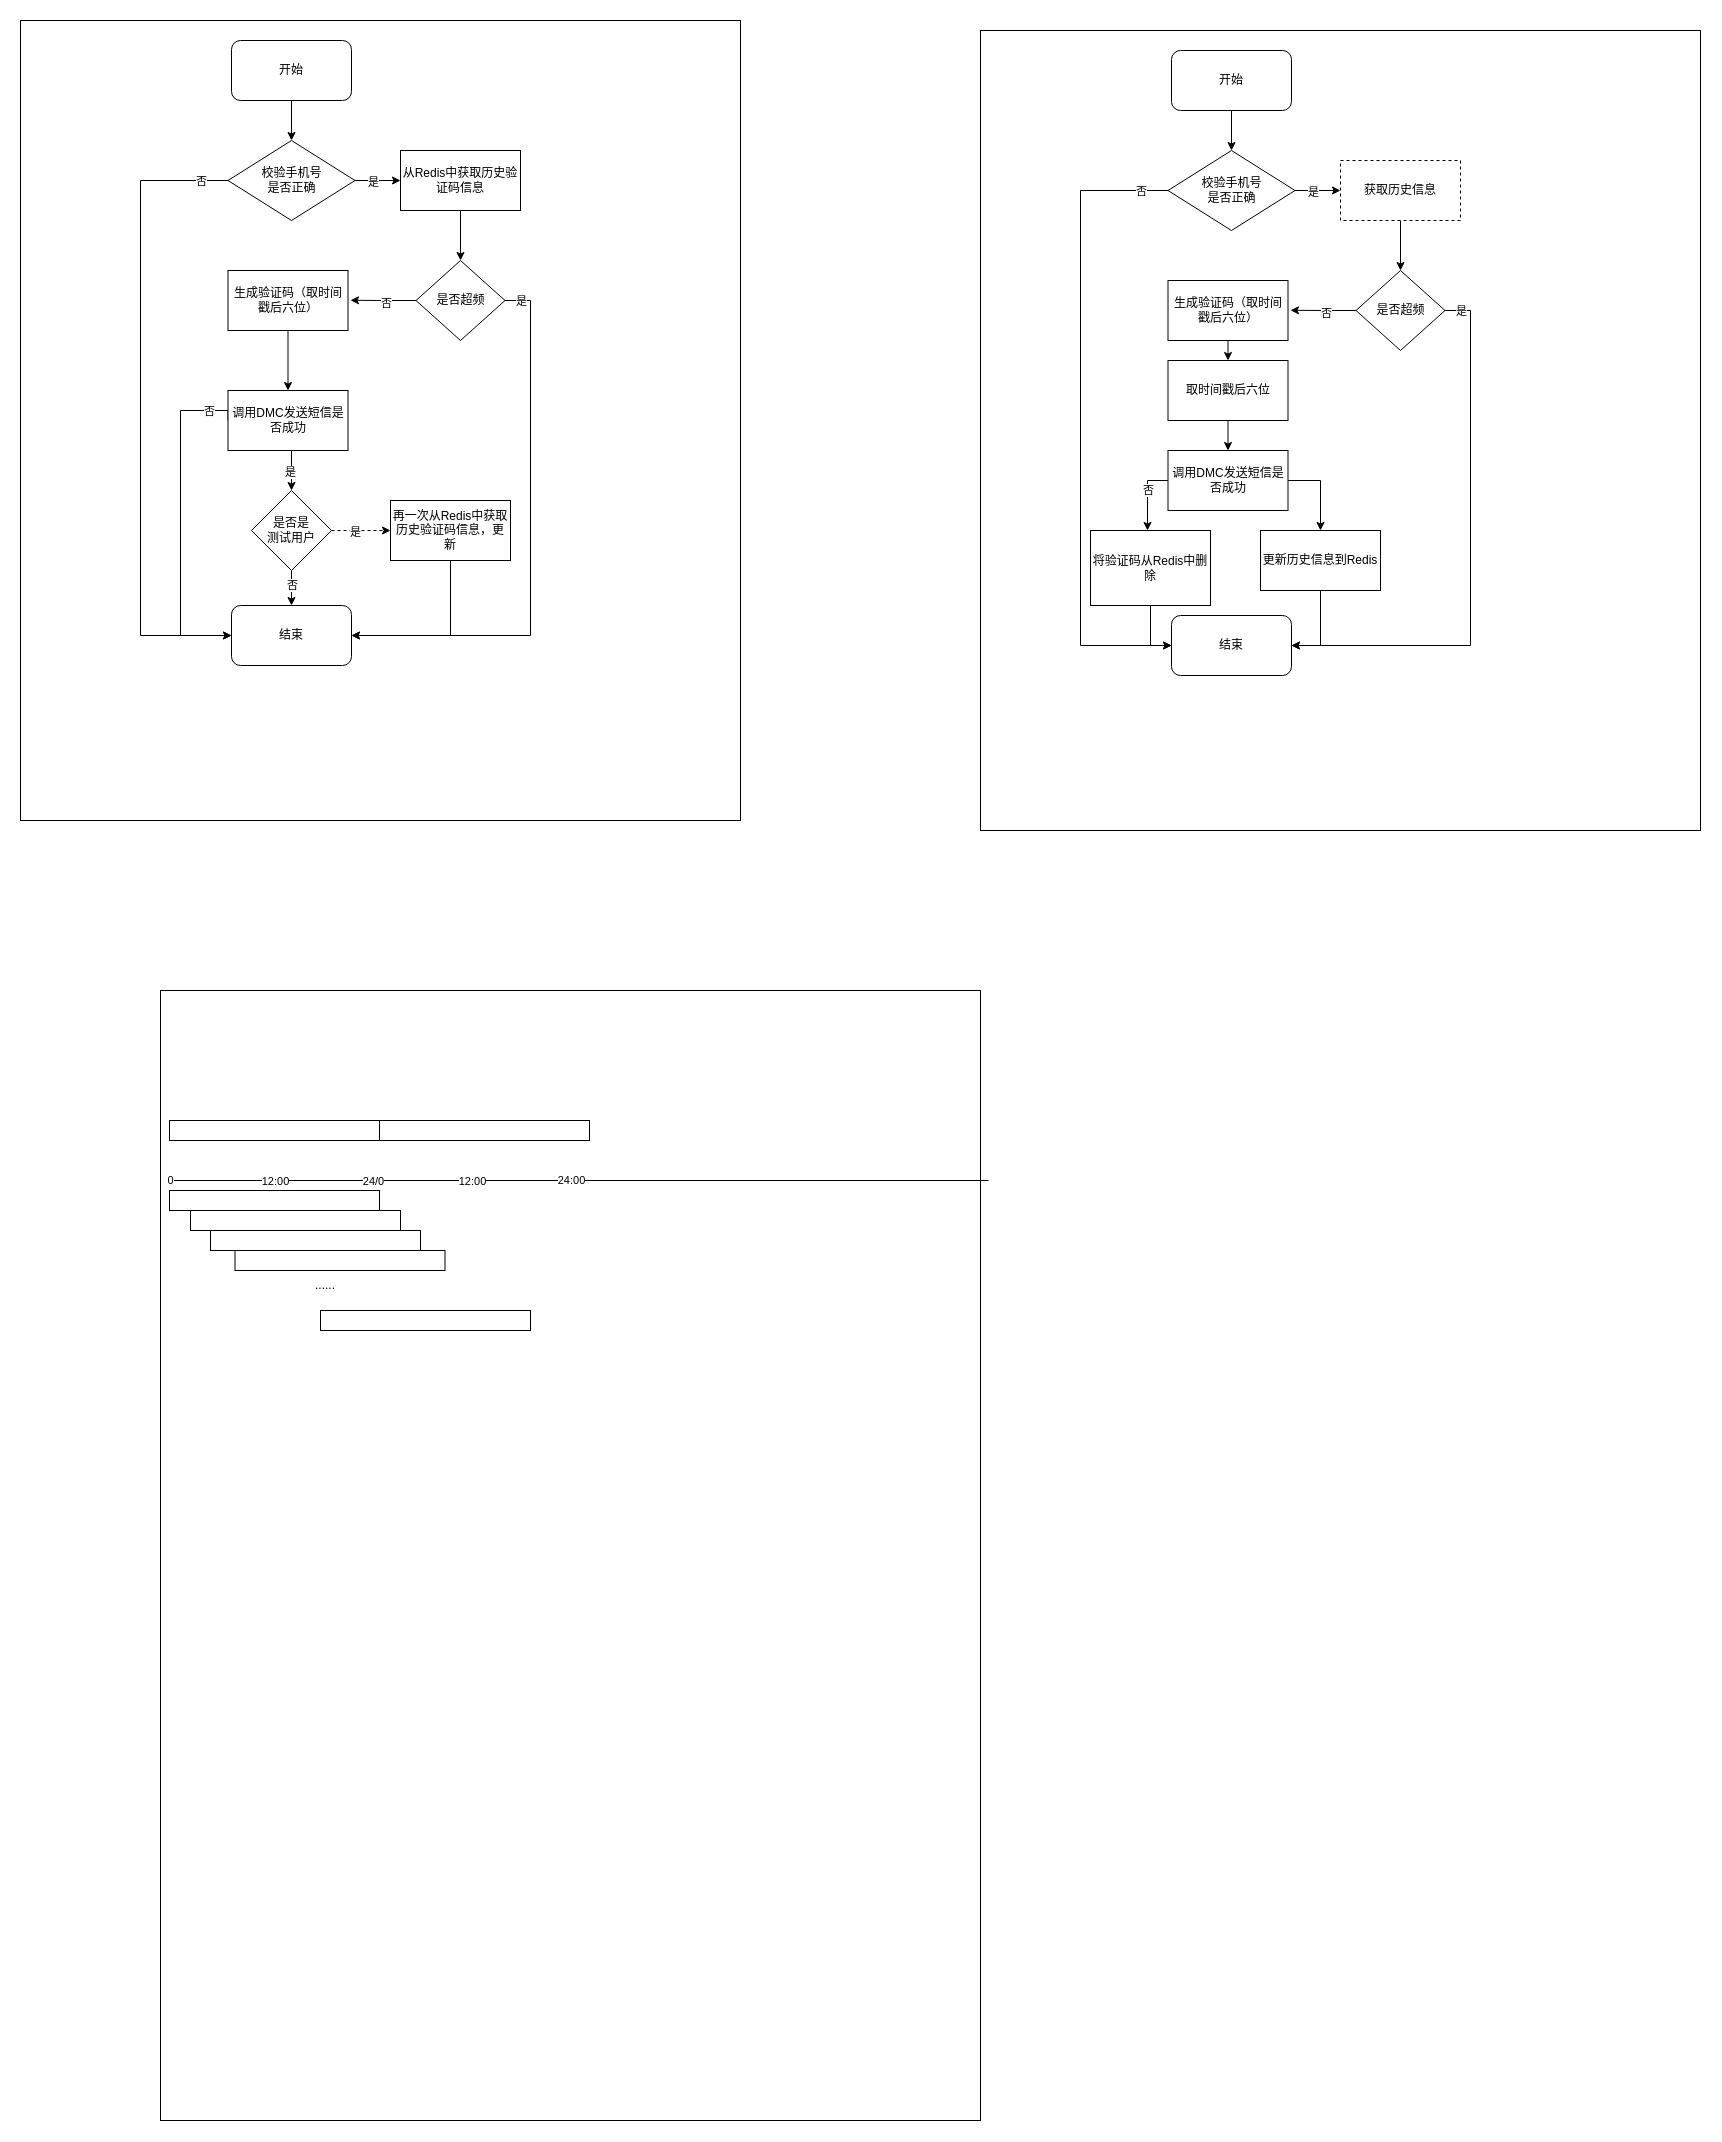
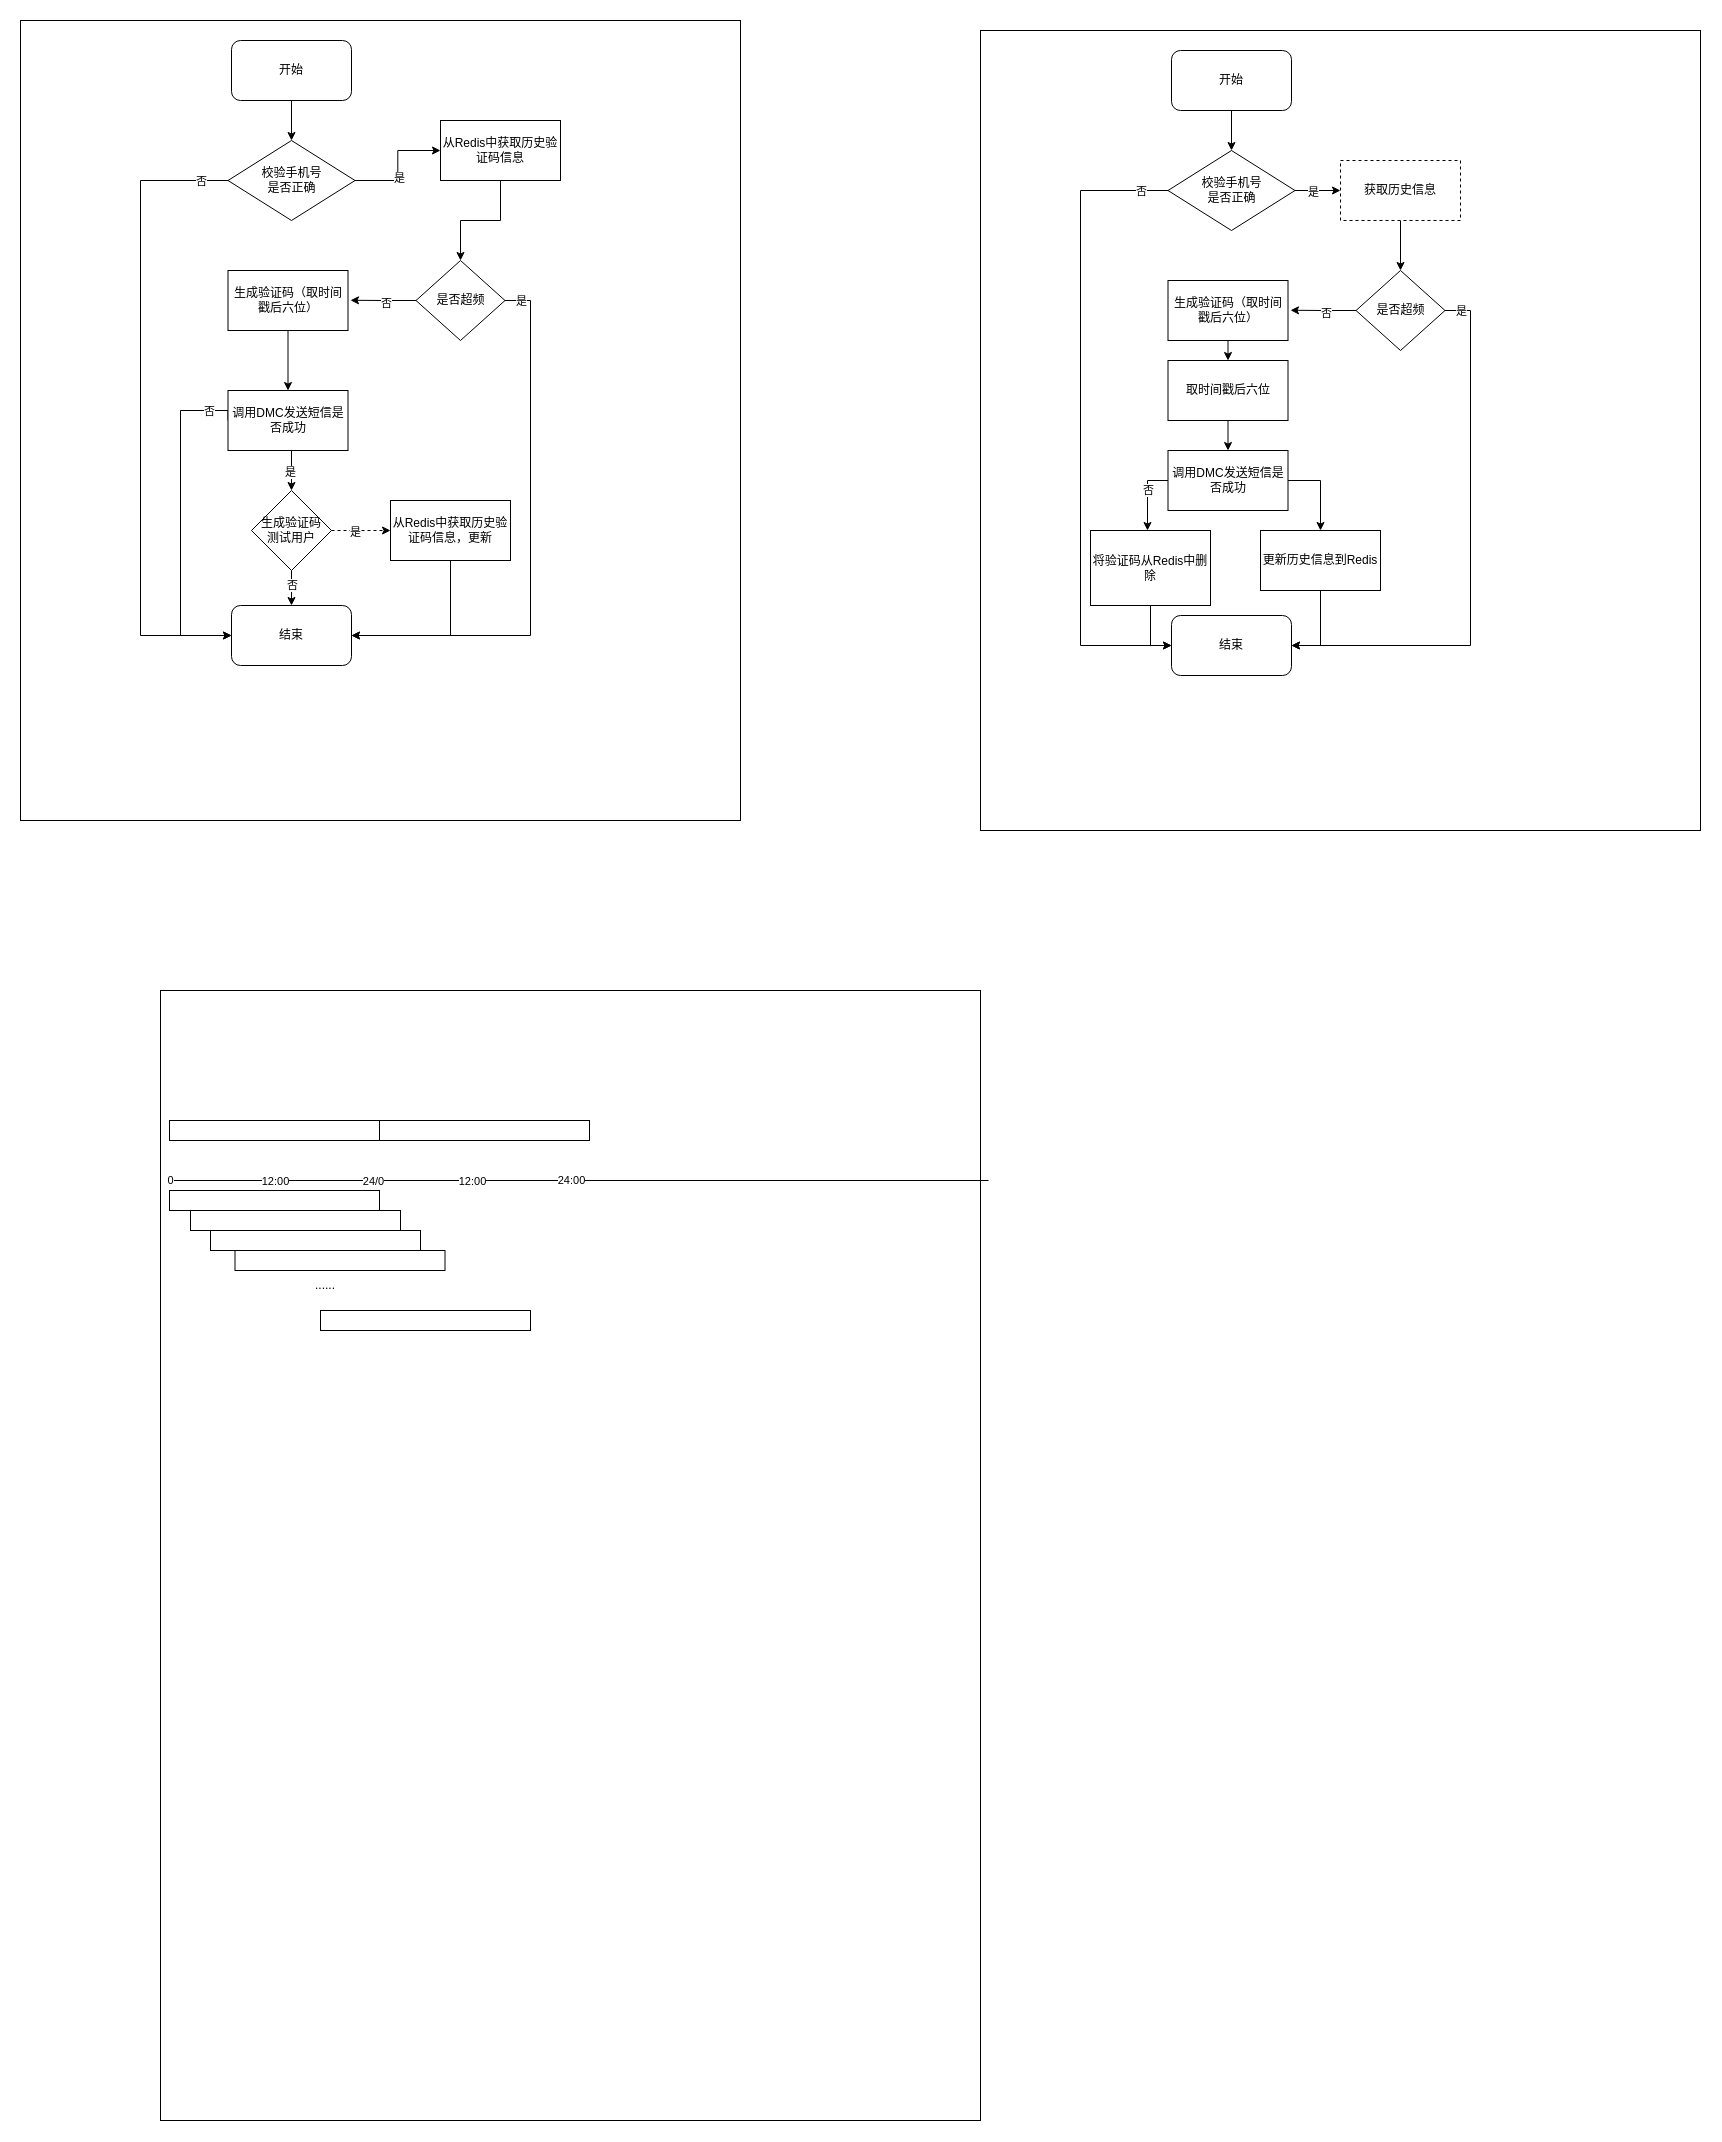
- <mxCell id="15" value="从Redis中获取历史验证码信息" style="rounded=0;whiteSpace=wrap;html=1;" parent="1" vertex="1"><mxGeometry x="400" y="150" width="120" height="60" as="geometry" /></mxCell>
+ <mxCell id="15" value="从Redis中获取历史验证码信息" style="rounded=0;whiteSpace=wrap;html=1;" parent="1" vertex="1"><mxGeometry x="440" y="120" width="120" height="60" as="geometry" /></mxCell>
- <mxCell id="26" value="是否是&lt;div&gt;测试用户&lt;/div&gt;" style="rhombus;whiteSpace=wrap;html=1;" parent="1" vertex="1"><mxGeometry x="251" y="490" width="80" height="80" as="geometry" /></mxCell>
+ <mxCell id="26" value="生成验证码&lt;div&gt;测试用户&lt;/div&gt;" style="rhombus;whiteSpace=wrap;html=1;" parent="1" vertex="1"><mxGeometry x="251" y="490" width="80" height="80" as="geometry" /></mxCell>
- <mxCell id="8" value="再一次从Redis中获取历史验证码信息，更新" style="rounded=0;whiteSpace=wrap;html=1;" parent="1" vertex="1"><mxGeometry x="390" y="500" width="120" height="60" as="geometry" /></mxCell>
+ <mxCell id="8" value="从Redis中获取历史验证码信息，更新" style="rounded=0;whiteSpace=wrap;html=1;" parent="1" vertex="1"><mxGeometry x="390" y="500" width="120" height="60" as="geometry" /></mxCell>
